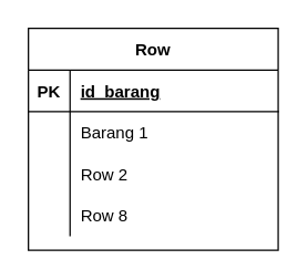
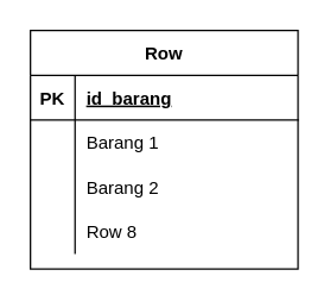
- <mxCell id="11" value="Row 2" style="shape=partialRectangle;connectable=0;fillColor=none;top=0;left=0;bottom=0;right=0;align=left;spacingLeft=6;overflow=hidden;" vertex="1" parent="9"><mxGeometry x="30" width="150" height="30" as="geometry"><mxRectangle width="150" height="30" as="alternateBounds" /></mxGeometry></mxCell>
+ <mxCell id="11" value="Barang 2" style="shape=partialRectangle;connectable=0;fillColor=none;top=0;left=0;bottom=0;right=0;align=left;spacingLeft=6;overflow=hidden;" vertex="1" parent="9"><mxGeometry x="30" width="150" height="30" as="geometry"><mxRectangle width="150" height="30" as="alternateBounds" /></mxGeometry></mxCell>
